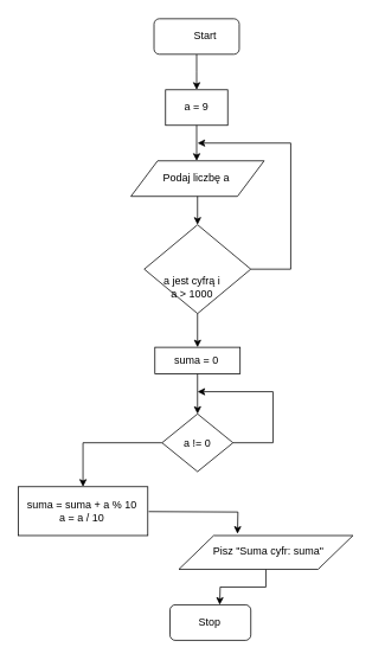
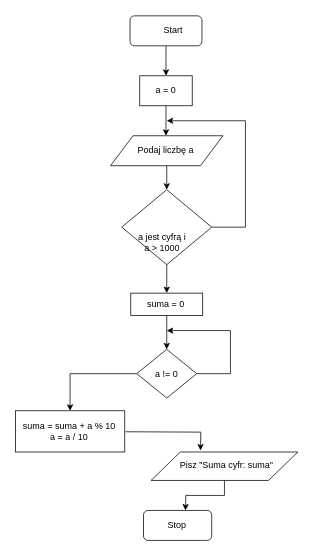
- <mxCell id="6" value="a = 9" style="text;html=1;strokeColor=none;fillColor=none;align=center;verticalAlign=middle;whiteSpace=wrap;rounded=0;" vertex="1" parent="1"><mxGeometry x="201" y="110" width="40" height="20" as="geometry" /></mxCell>
+ <mxCell id="6" value="a = 0" style="text;html=1;strokeColor=none;fillColor=none;align=center;verticalAlign=middle;whiteSpace=wrap;rounded=0;" vertex="1" parent="1"><mxGeometry x="201" y="110" width="40" height="20" as="geometry" /></mxCell>
